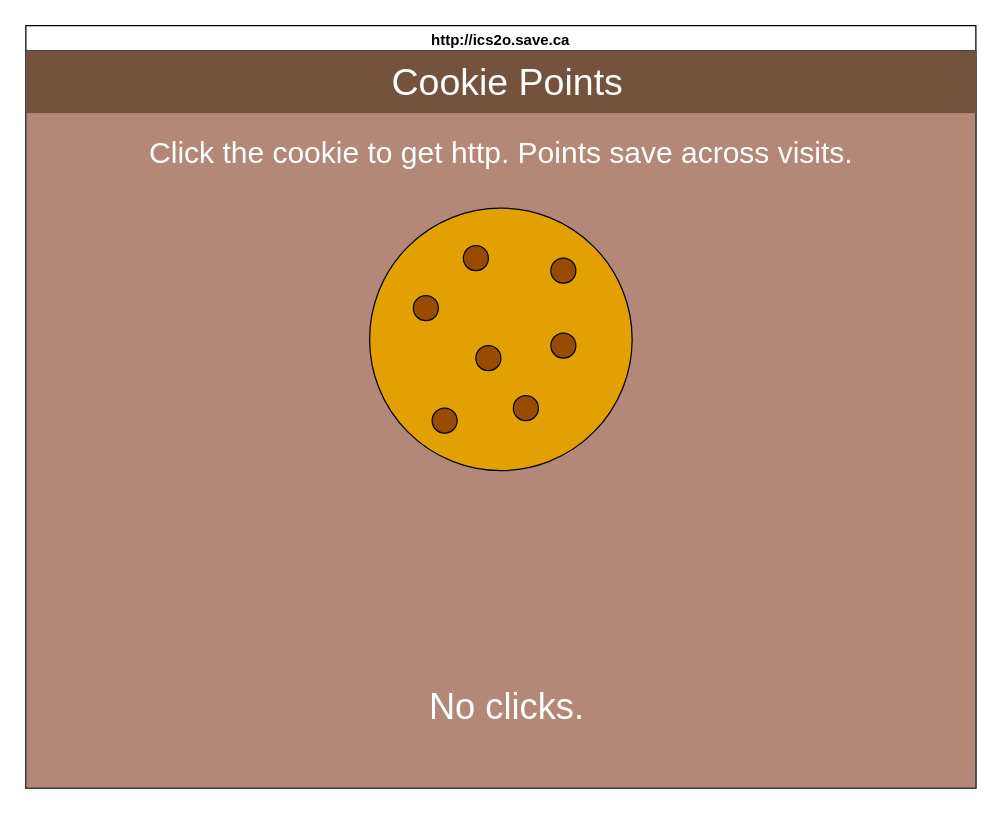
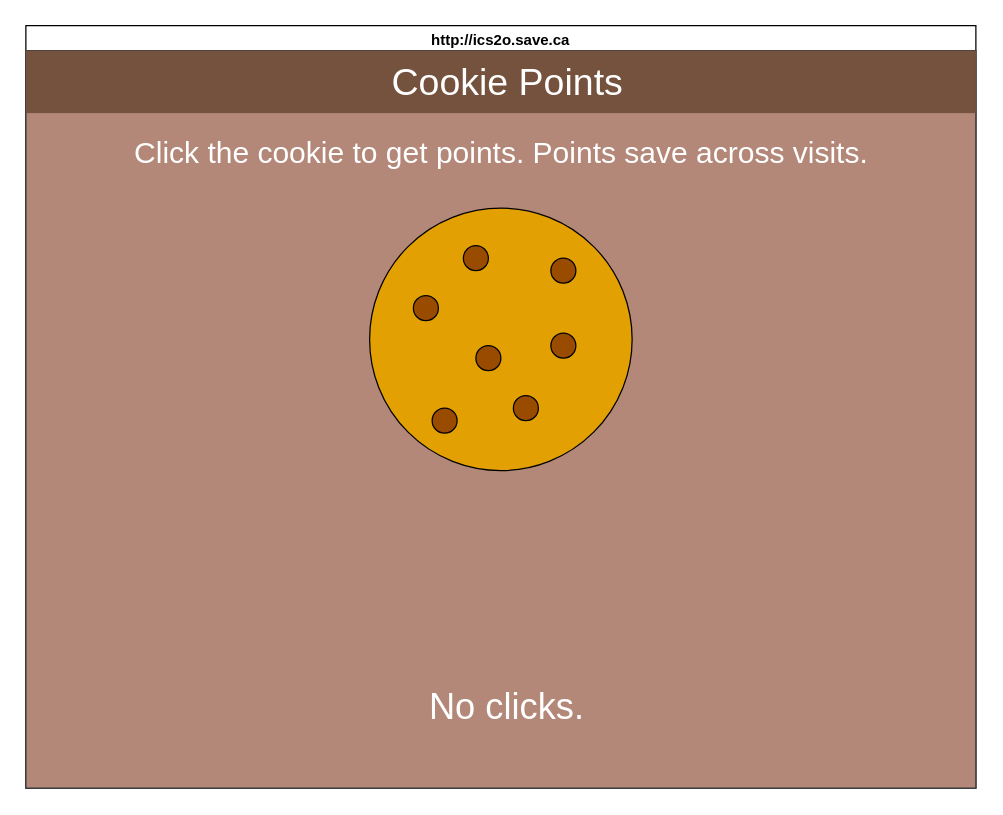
- <mxCell id="5" value="&lt;span style=&quot;font-size: 24px;&quot;&gt;&lt;font color=&quot;#ffffff&quot;&gt;Click the cookie to get http. Points save across visits.&lt;/font&gt;&lt;/span&gt;" style="text;html=1;align=center;verticalAlign=middle;resizable=0;points=[];autosize=1;fontSize=26;fontColor=#000000;" parent="2" vertex="1"><mxGeometry x="75" y="81" width="610" height="40" as="geometry" /></mxCell>
+ <mxCell id="5" value="&lt;span style=&quot;font-size: 24px;&quot;&gt;&lt;font color=&quot;#ffffff&quot;&gt;Click the cookie to get points. Points save across visits.&lt;/font&gt;&lt;/span&gt;" style="text;html=1;align=center;verticalAlign=middle;resizable=0;points=[];autosize=1;fontSize=26;fontColor=#000000;" parent="2" vertex="1"><mxGeometry x="75" y="81" width="610" height="40" as="geometry" /></mxCell>
